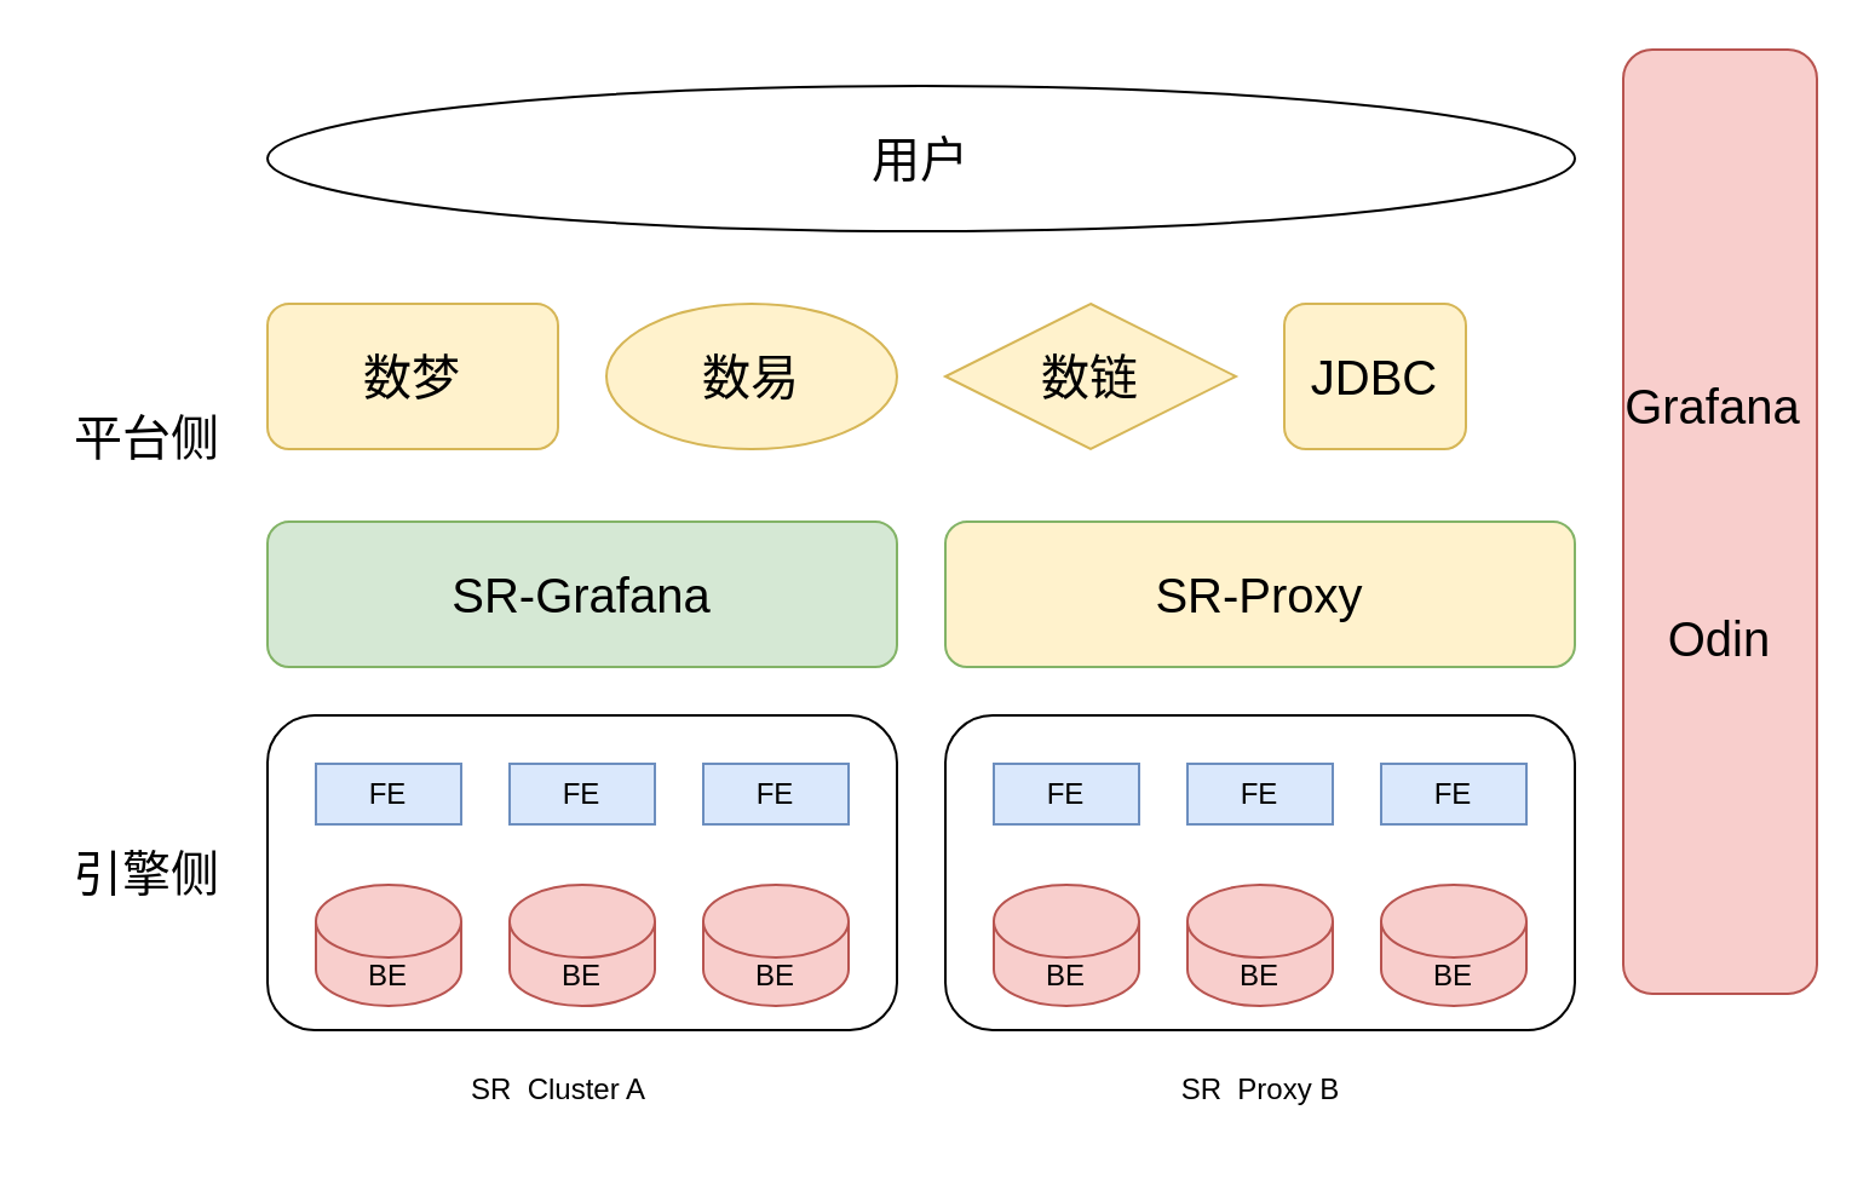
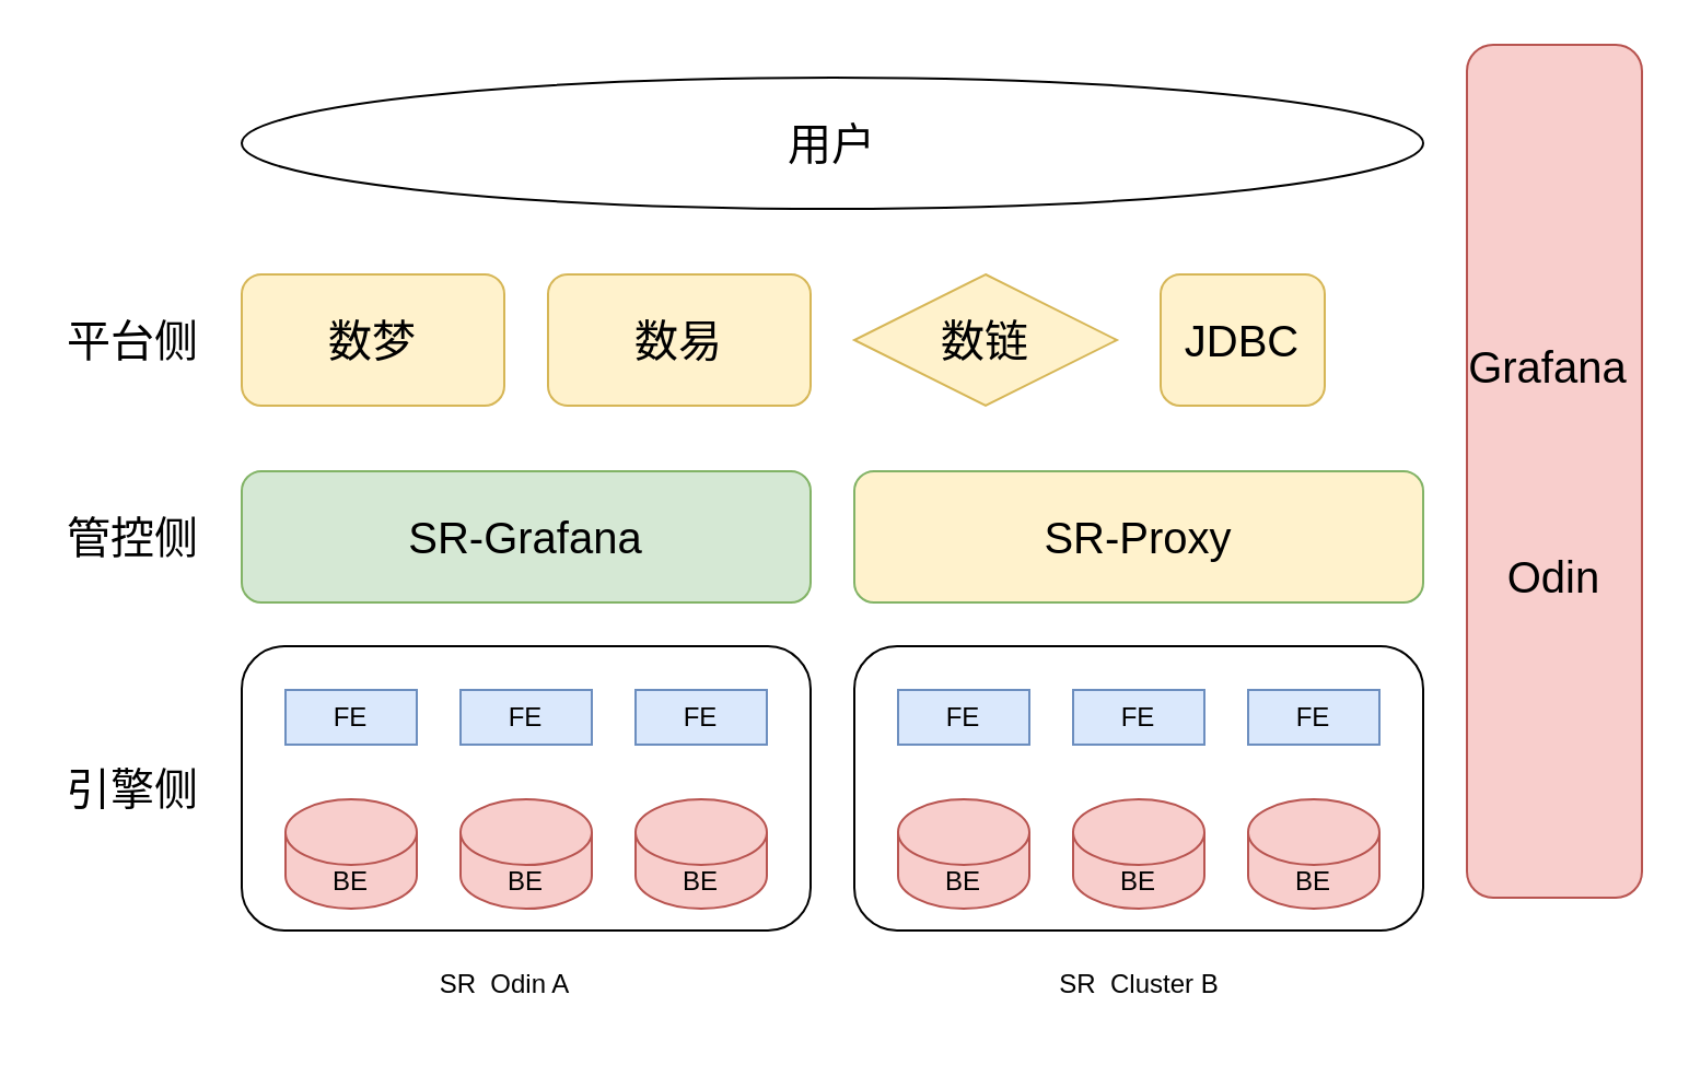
- <mxCell id="4" value="&lt;font style=&quot;font-size: 20px;&quot;&gt;数易&lt;/font&gt;" style="ellipse;whiteSpace=wrap;html=1;fillColor=#fff2cc;strokeColor=#d6b656;" vertex="1" parent="1"><mxGeometry x="250" y="125" width="120" height="60" as="geometry" /></mxCell>
+ <mxCell id="4" value="&lt;font style=&quot;font-size: 20px;&quot;&gt;数易&lt;/font&gt;" style="rounded=1;whiteSpace=wrap;html=1;fillColor=#fff2cc;strokeColor=#d6b656;" vertex="1" parent="1"><mxGeometry x="250" y="125" width="120" height="60" as="geometry" /></mxCell>
- <mxCell id="25" value="&lt;font style=&quot;font-size: 20px;&quot;&gt;平台侧&lt;/font&gt;" style="text;html=1;align=center;verticalAlign=middle;resizable=0;points=[];autosize=1;strokeColor=none;fillColor=none;" vertex="1" parent="1"><mxGeometry x="20" y="160" width="80" height="40" as="geometry" /></mxCell>
+ <mxCell id="25" value="&lt;font style=&quot;font-size: 20px;&quot;&gt;平台侧&lt;/font&gt;" style="text;html=1;align=center;verticalAlign=middle;resizable=0;points=[];autosize=1;strokeColor=none;fillColor=none;" vertex="1" parent="1"><mxGeometry x="20" y="135" width="80" height="40" as="geometry" /></mxCell>
+ <mxCell id="26" value="&lt;span style=&quot;font-size: 20px;&quot;&gt;管控侧&lt;/span&gt;" style="text;html=1;align=center;verticalAlign=middle;resizable=0;points=[];autosize=1;strokeColor=none;fillColor=none;" vertex="1" parent="1"><mxGeometry x="20" y="225" width="80" height="40" as="geometry" /></mxCell>
- <mxCell id="12" value="SR&amp;nbsp; Cluster A" style="text;html=1;align=center;verticalAlign=middle;resizable=0;points=[];autosize=1;strokeColor=none;fillColor=none;" vertex="1" parent="1"><mxGeometry x="180" y="435" width="100" height="30" as="geometry" /></mxCell>
+ <mxCell id="12" value="SR&amp;nbsp; Odin A" style="text;html=1;align=center;verticalAlign=middle;resizable=0;points=[];autosize=1;strokeColor=none;fillColor=none;" vertex="1" parent="1"><mxGeometry x="180" y="435" width="100" height="30" as="geometry" /></mxCell>
- <mxCell id="13" value="SR&amp;nbsp; Proxy B" style="text;html=1;align=center;verticalAlign=middle;resizable=0;points=[];autosize=1;strokeColor=none;fillColor=none;" vertex="1" parent="1"><mxGeometry x="470" y="435" width="100" height="30" as="geometry" /></mxCell>
+ <mxCell id="13" value="SR&amp;nbsp; Cluster B" style="text;html=1;align=center;verticalAlign=middle;resizable=0;points=[];autosize=1;strokeColor=none;fillColor=none;" vertex="1" parent="1"><mxGeometry x="470" y="435" width="100" height="30" as="geometry" /></mxCell>
